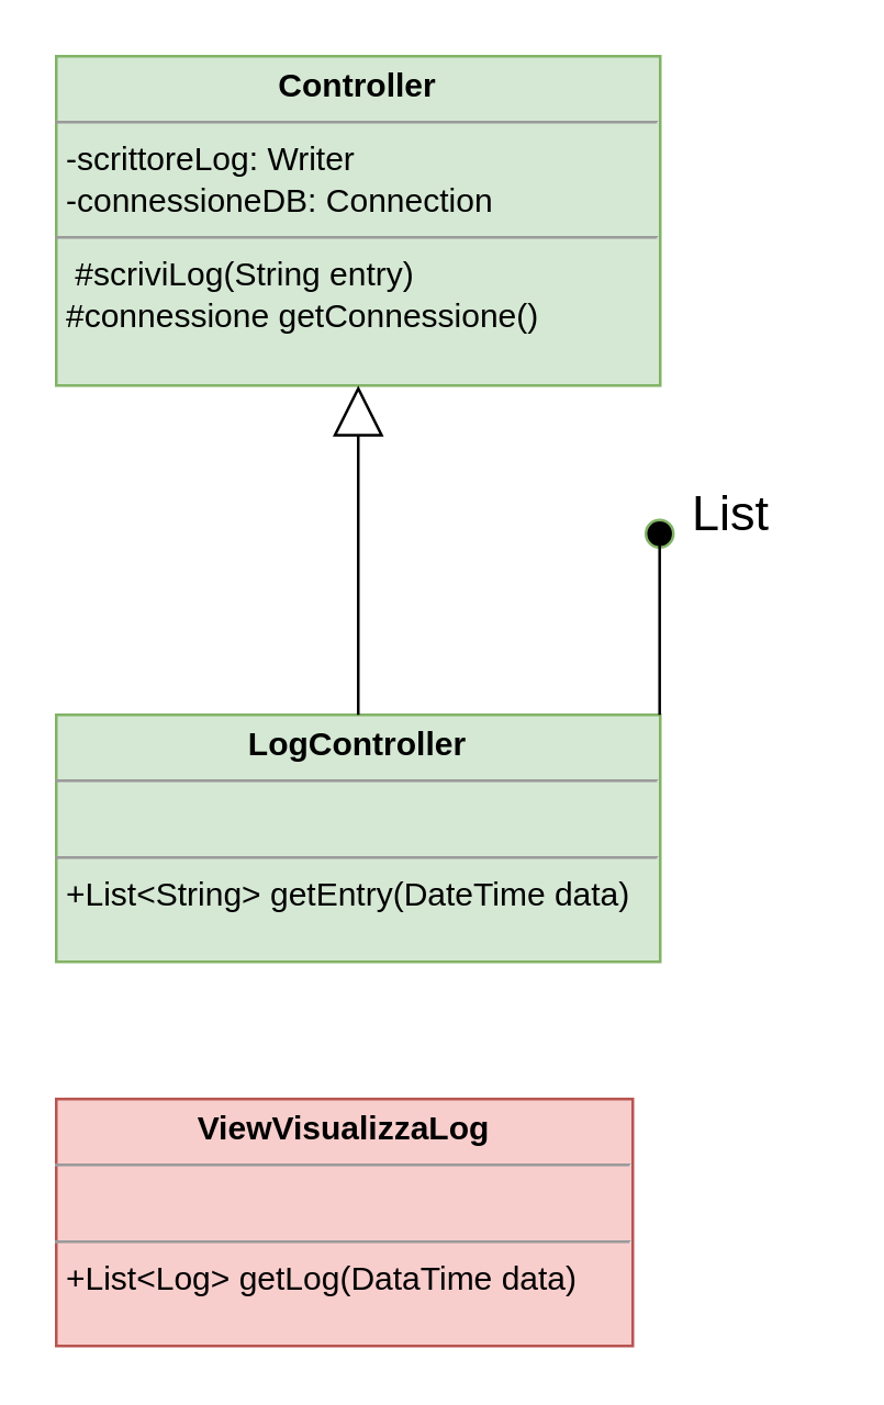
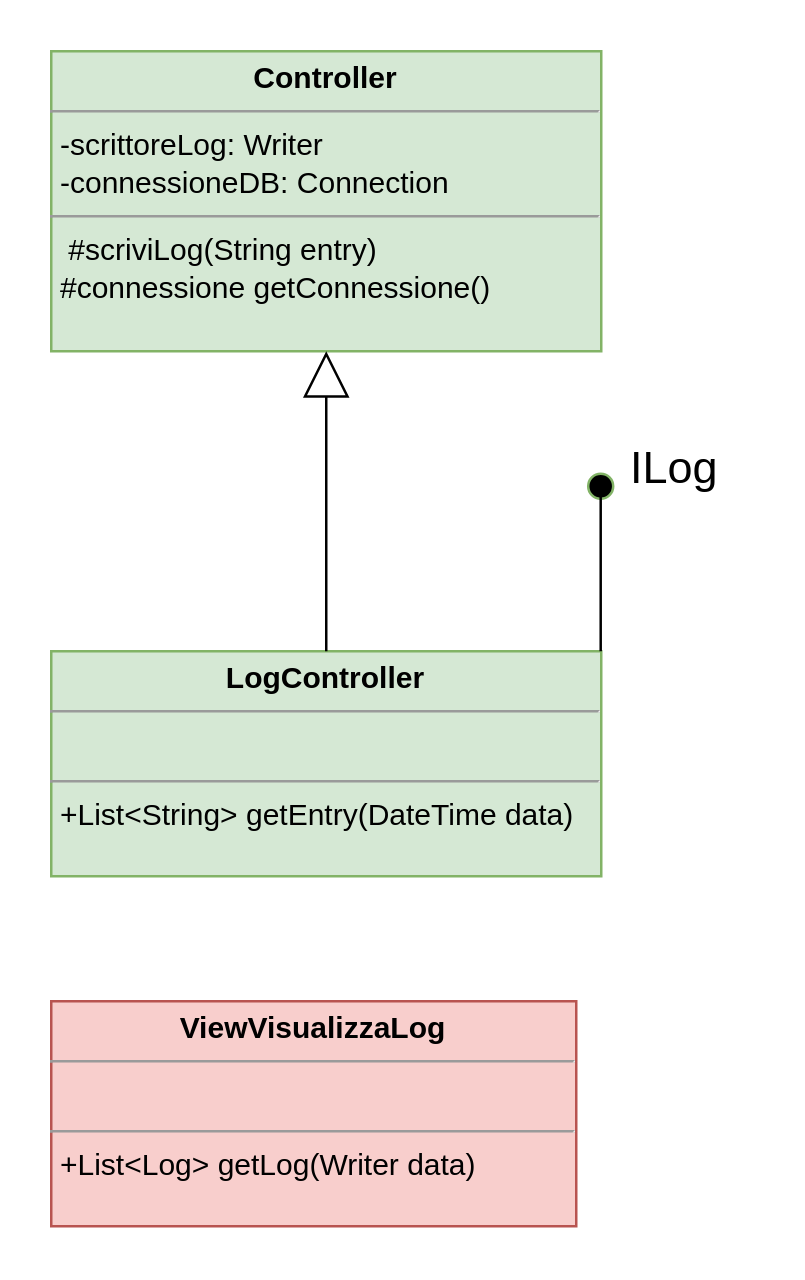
- <mxCell id="6" value="&lt;font style=&quot;font-size: 18px&quot;&gt;List&lt;/font&gt;" style="text;html=1;resizable=0;points=[];autosize=1;align=left;verticalAlign=top;spacingTop=-4;" parent="1" vertex="1"><mxGeometry x="250" y="174" width="50" height="20" as="geometry" /></mxCell>
+ <mxCell id="6" value="&lt;font style=&quot;font-size: 18px&quot;&gt;ILog&lt;/font&gt;" style="text;html=1;resizable=0;points=[];autosize=1;align=left;verticalAlign=top;spacingTop=-4;" parent="1" vertex="1"><mxGeometry x="250" y="174" width="50" height="20" as="geometry" /></mxCell>
- <mxCell id="4" value="&lt;p style=&quot;margin: 0px ; margin-top: 4px ; text-align: center&quot;&gt;&lt;b&gt;ViewVisualizzaLog&lt;/b&gt;&lt;br&gt;&lt;/p&gt;&lt;hr size=&quot;1&quot;&gt;&lt;p style=&quot;margin: 0px ; margin-left: 4px&quot;&gt;&lt;br&gt;&lt;/p&gt;&lt;hr size=&quot;1&quot;&gt;&lt;p style=&quot;margin: 0px ; margin-left: 4px&quot;&gt;+List&amp;lt;Log&amp;gt; getLog(DataTime data) &lt;br&gt;&lt;/p&gt;" style="verticalAlign=top;align=left;overflow=fill;fontSize=12;fontFamily=Helvetica;html=1;fillColor=#f8cecc;strokeColor=#b85450;" parent="1" vertex="1"><mxGeometry x="20" y="400" width="210" height="90" as="geometry" /></mxCell>
+ <mxCell id="4" value="&lt;p style=&quot;margin: 0px ; margin-top: 4px ; text-align: center&quot;&gt;&lt;b&gt;ViewVisualizzaLog&lt;/b&gt;&lt;br&gt;&lt;/p&gt;&lt;hr size=&quot;1&quot;&gt;&lt;p style=&quot;margin: 0px ; margin-left: 4px&quot;&gt;&lt;br&gt;&lt;/p&gt;&lt;hr size=&quot;1&quot;&gt;&lt;p style=&quot;margin: 0px ; margin-left: 4px&quot;&gt;+List&amp;lt;Log&amp;gt; getLog(Writer data) &lt;br&gt;&lt;/p&gt;" style="verticalAlign=top;align=left;overflow=fill;fontSize=12;fontFamily=Helvetica;html=1;fillColor=#f8cecc;strokeColor=#b85450;" parent="1" vertex="1"><mxGeometry x="20" y="400" width="210" height="90" as="geometry" /></mxCell>
